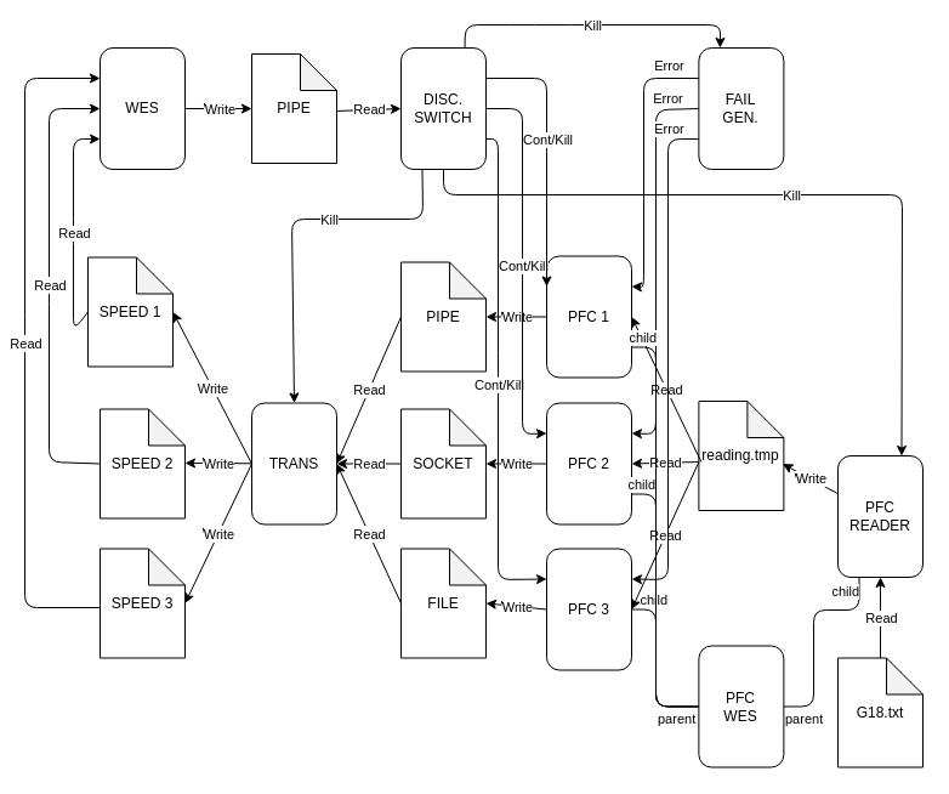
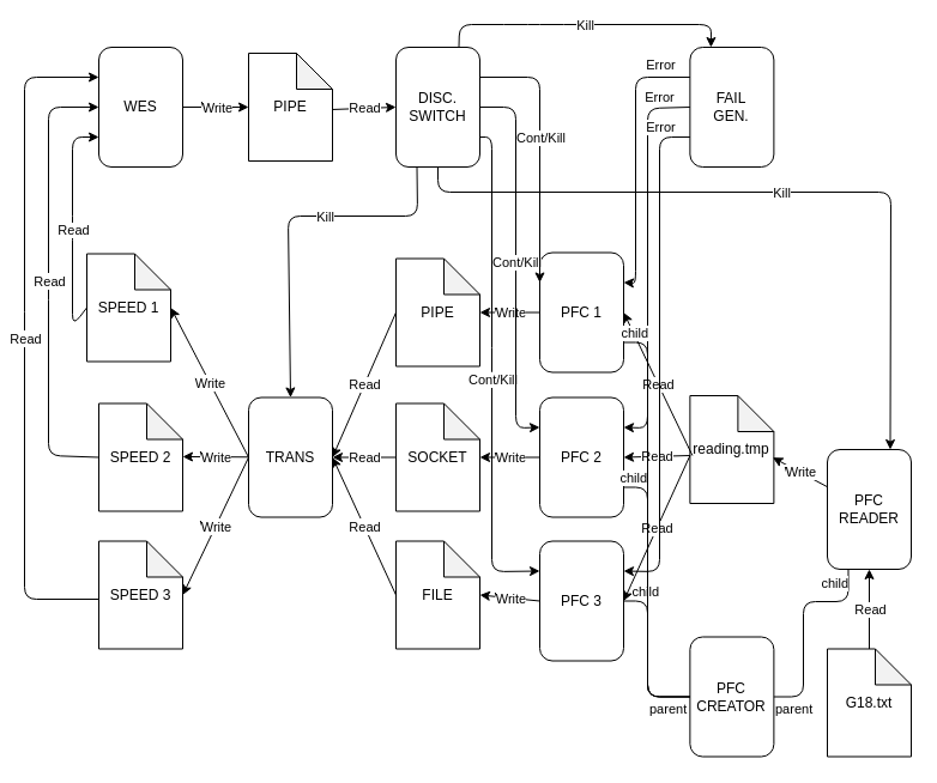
- <mxCell id="9" value="PFC &lt;br&gt;WES" style="rounded=1;whiteSpace=wrap;html=1;" vertex="1" parent="1"><mxGeometry x="575.39" y="531.5" width="70" height="100" as="geometry" /></mxCell>
+ <mxCell id="9" value="PFC &lt;br&gt;CREATOR" style="rounded=1;whiteSpace=wrap;html=1;" vertex="1" parent="1"><mxGeometry x="575.39" y="531.5" width="70" height="100" as="geometry" /></mxCell>
